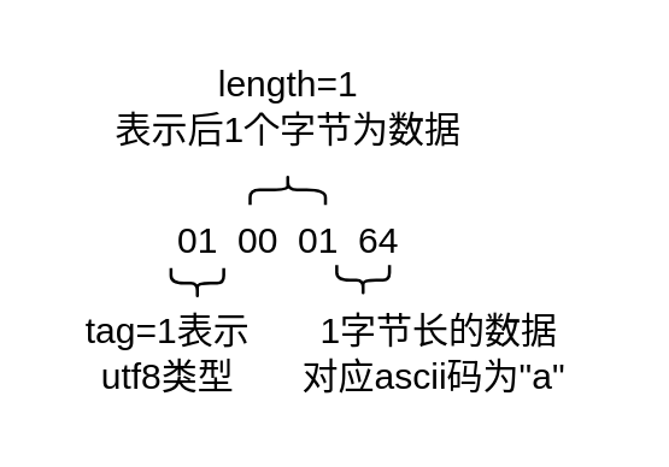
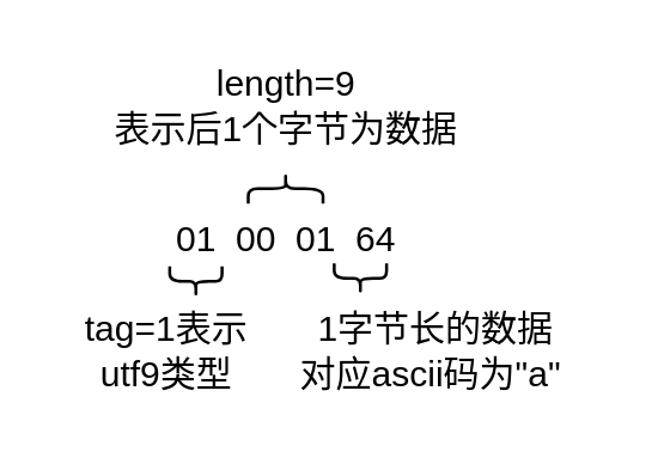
- <mxCell id="2" value="length=1&lt;br&gt;表示后1个字节为数据" style="text;html=1;align=center;verticalAlign=middle;resizable=0;points=[];autosize=1;" vertex="1" parent="1"><mxGeometry x="30" y="20" width="130" height="30" as="geometry" /></mxCell>
+ <mxCell id="2" value="length=9&lt;br&gt;表示后1个字节为数据" style="text;html=1;align=center;verticalAlign=middle;resizable=0;points=[];autosize=1;" vertex="1" parent="1"><mxGeometry x="30" y="20" width="130" height="30" as="geometry" /></mxCell>
- <mxCell id="7" value="tag=1表示&lt;br&gt;utf8类型" style="text;html=1;align=center;verticalAlign=middle;resizable=0;points=[];autosize=1;" vertex="1" parent="1"><mxGeometry x="20" y="102.25" width="70" height="30" as="geometry" /></mxCell>
+ <mxCell id="7" value="tag=1表示&lt;br&gt;utf9类型" style="text;html=1;align=center;verticalAlign=middle;resizable=0;points=[];autosize=1;" vertex="1" parent="1"><mxGeometry x="20" y="102.25" width="70" height="30" as="geometry" /></mxCell>
